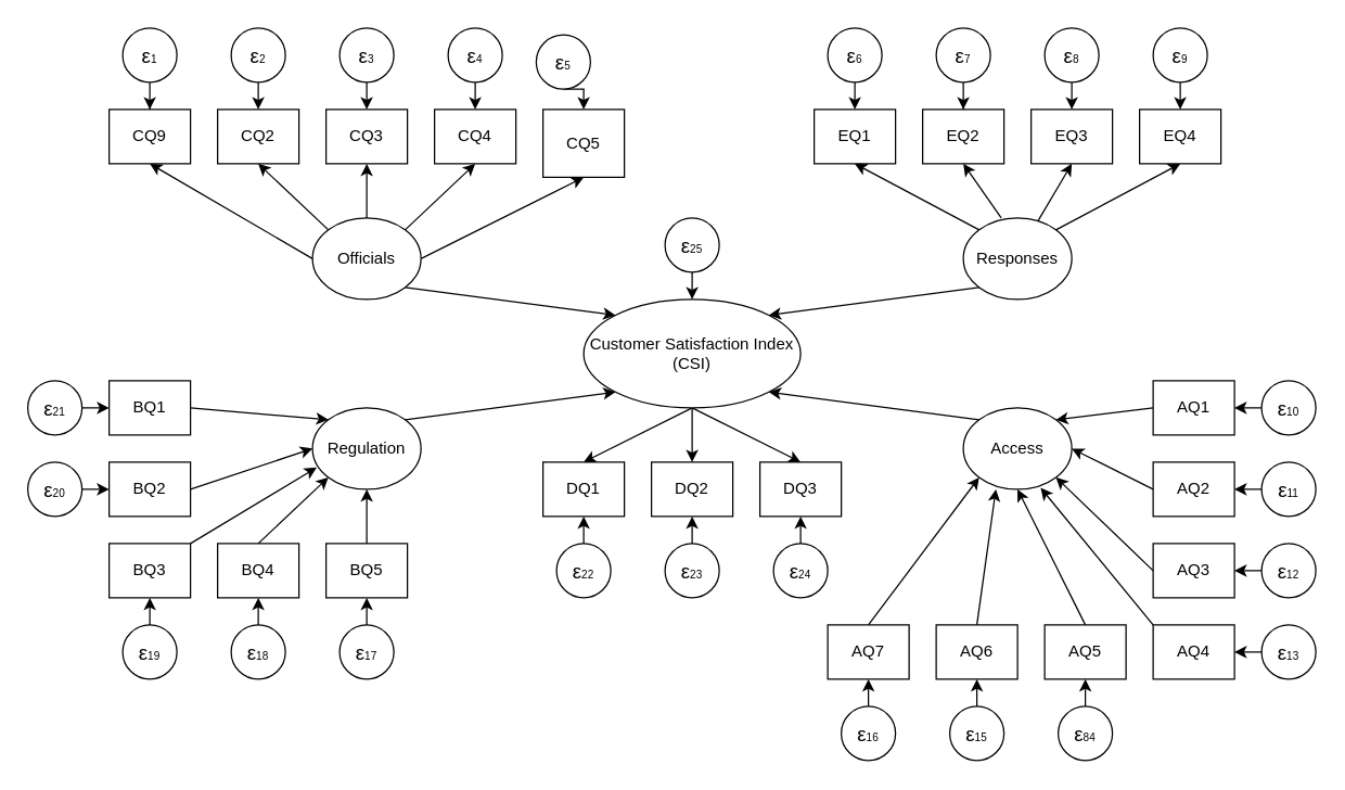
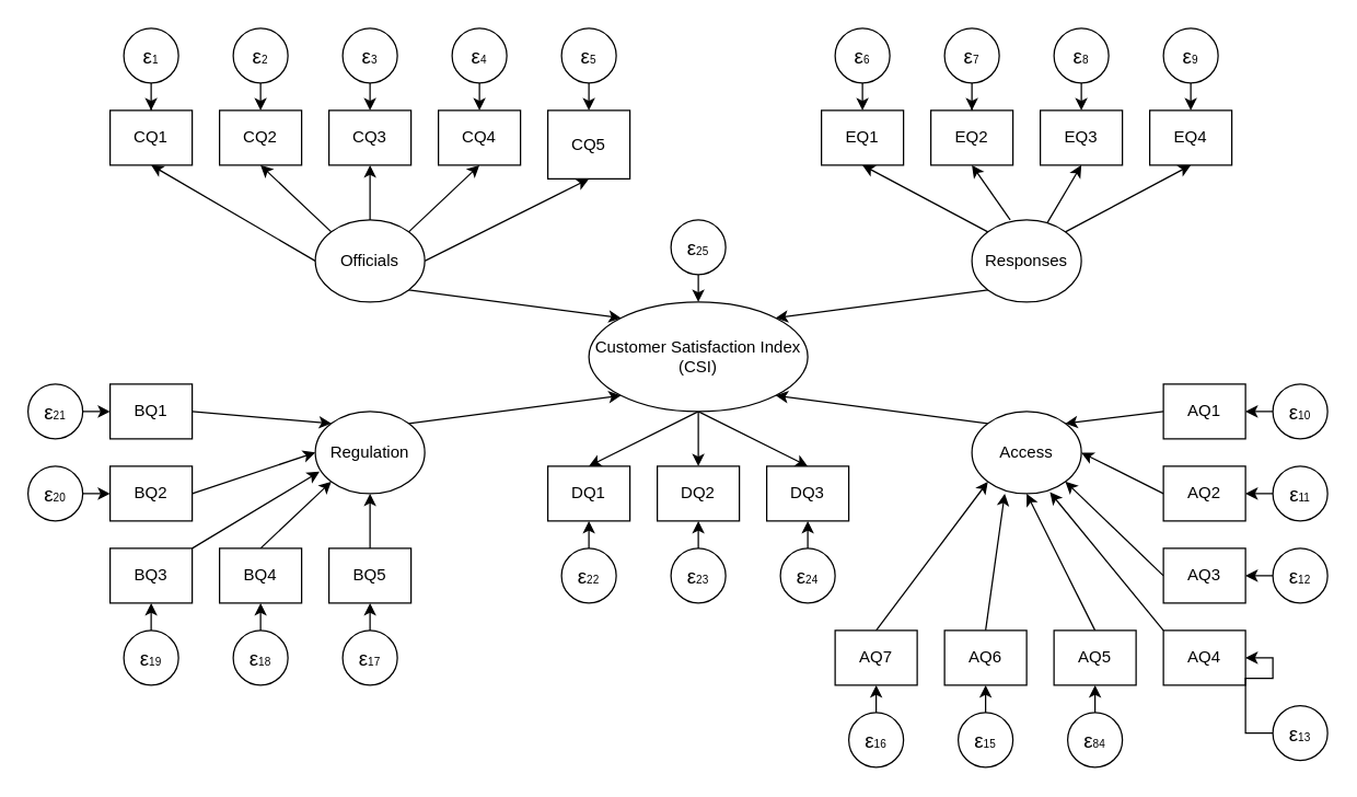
- <mxCell id="68" value="&lt;font style=&quot;font-size: 15px;&quot;&gt;ε&lt;/font&gt;&lt;font style=&quot;font-size: 8px;&quot;&gt;5&lt;/font&gt;" style="ellipse;whiteSpace=wrap;html=1;aspect=fixed;" vertex="1" parent="1"><mxGeometry x="395" y="25" width="40" height="40" as="geometry" /></mxCell>
+ <mxCell id="68" value="&lt;font style=&quot;font-size: 15px;&quot;&gt;ε&lt;/font&gt;&lt;font style=&quot;font-size: 8px;&quot;&gt;5&lt;/font&gt;" style="ellipse;whiteSpace=wrap;html=1;aspect=fixed;" vertex="1" parent="1"><mxGeometry x="410" y="20" width="40" height="40" as="geometry" /></mxCell>
- <mxCell id="26" value="CQ9" style="rounded=0;whiteSpace=wrap;html=1;" vertex="1" parent="1"><mxGeometry x="80" y="80" width="60" height="40" as="geometry" /></mxCell>
+ <mxCell id="26" value="CQ1" style="rounded=0;whiteSpace=wrap;html=1;" vertex="1" parent="1"><mxGeometry x="80" y="80" width="60" height="40" as="geometry" /></mxCell>
- <mxCell id="84" value="&lt;font style=&quot;font-size: 15px;&quot;&gt;ε&lt;/font&gt;&lt;font style=&quot;font-size: 8px;&quot;&gt;13&lt;/font&gt;" style="ellipse;whiteSpace=wrap;html=1;aspect=fixed;" vertex="1" parent="1"><mxGeometry x="930" y="460" width="40" height="40" as="geometry" /></mxCell>
+ <mxCell id="84" value="&lt;font style=&quot;font-size: 15px;&quot;&gt;ε&lt;/font&gt;&lt;font style=&quot;font-size: 8px;&quot;&gt;13&lt;/font&gt;" style="ellipse;whiteSpace=wrap;html=1;aspect=fixed;" vertex="1" parent="1"><mxGeometry x="930" y="515" width="40" height="40" as="geometry" /></mxCell>
